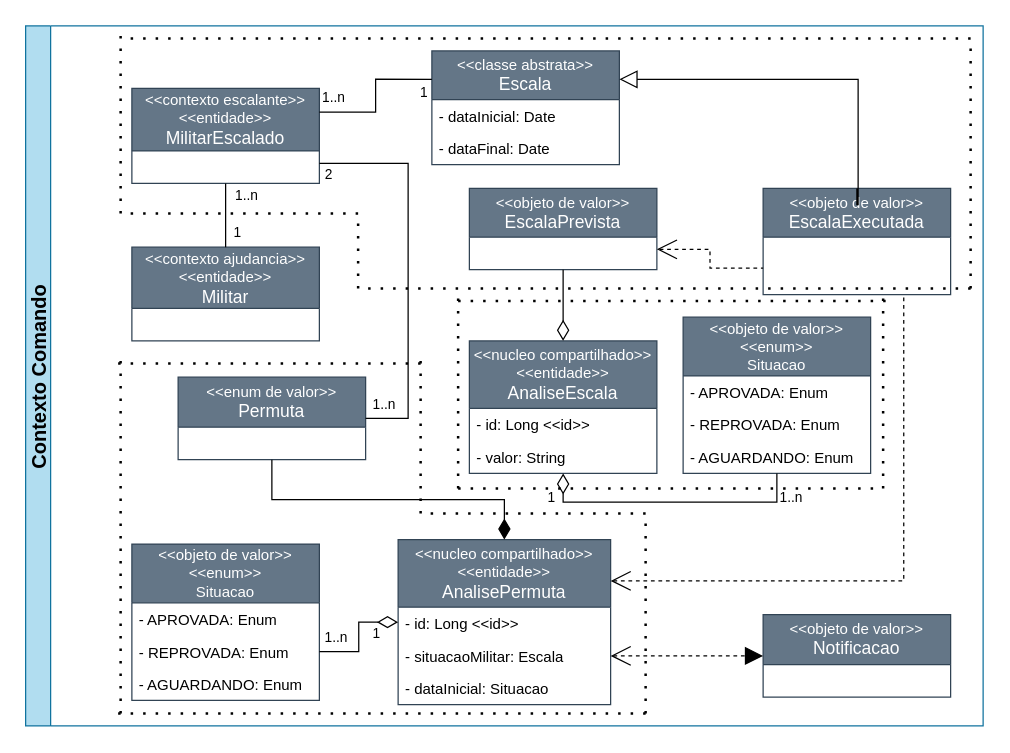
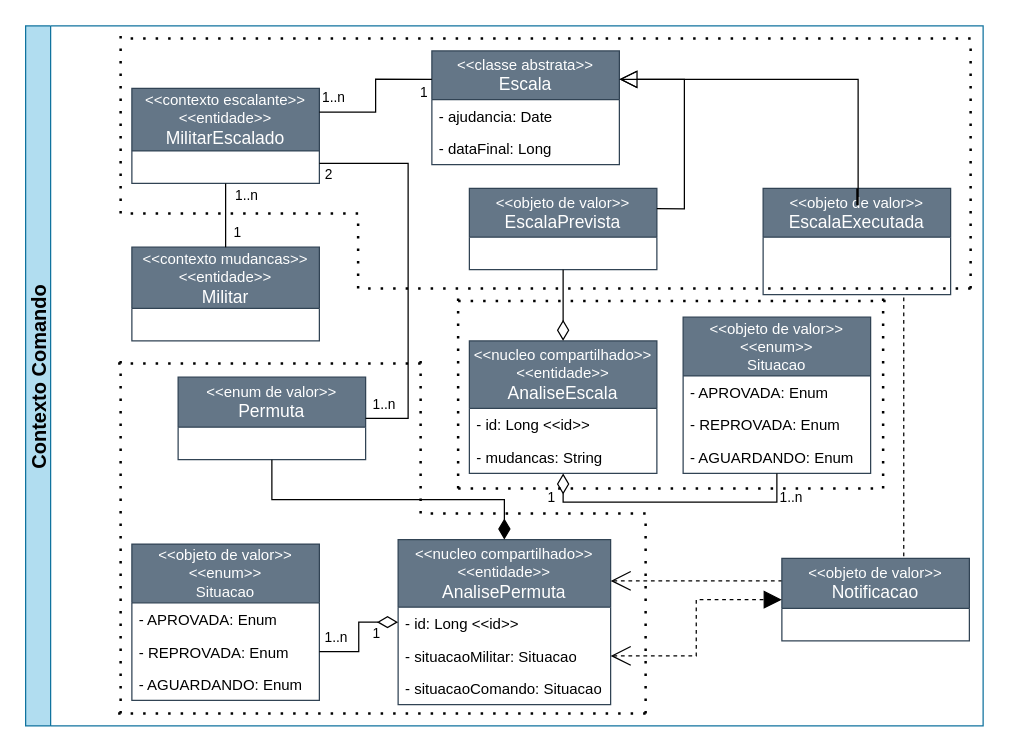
- <mxCell id="44" value="" style="endArrow=block;html=1;endSize=12;startArrow=none;startSize=14;startFill=0;edgeStyle=orthogonalEdgeStyle;rounded=0;endFill=0;entryX=1;entryY=0.25;entryDx=0;entryDy=0;exitX=0.5;exitY=0;exitDx=0;exitDy=0;" parent="1" source="8" target="37" edge="1"><mxGeometry relative="1" as="geometry"><mxPoint x="557" y="173" as="sourcePoint" /><mxPoint x="505" y="83" as="targetPoint" /><Array as="points"><mxPoint x="685" y="163" /><mxPoint x="686" y="163" /><mxPoint x="686" y="63" /></Array></mxGeometry></mxCell>
+ <mxCell id="44" value="" style="endArrow=open;html=1;endSize=12;startArrow=none;startSize=14;startFill=0;edgeStyle=orthogonalEdgeStyle;rounded=0;endFill=0;entryX=1;entryY=0.25;entryDx=0;entryDy=0;exitX=0.5;exitY=0;exitDx=0;exitDy=0;" parent="1" source="8" target="37" edge="1"><mxGeometry relative="1" as="geometry"><mxPoint x="557" y="173" as="sourcePoint" /><mxPoint x="505" y="83" as="targetPoint" /><Array as="points"><mxPoint x="685" y="163" /><mxPoint x="686" y="163" /><mxPoint x="686" y="63" /></Array></mxGeometry></mxCell>
- <mxCell id="38" value="- dataInicial: Date" style="text;strokeColor=none;fillColor=none;align=left;verticalAlign=top;spacingLeft=4;spacingRight=4;overflow=hidden;rotatable=0;points=[[0,0.5],[1,0.5]];portConstraint=eastwest;whiteSpace=wrap;html=1;" parent="37" vertex="1"><mxGeometry y="39" width="150" height="26" as="geometry" /></mxCell>
+ <mxCell id="38" value="- ajudancia: Date" style="text;strokeColor=none;fillColor=none;align=left;verticalAlign=top;spacingLeft=4;spacingRight=4;overflow=hidden;rotatable=0;points=[[0,0.5],[1,0.5]];portConstraint=eastwest;whiteSpace=wrap;html=1;" parent="37" vertex="1"><mxGeometry y="39" width="150" height="26" as="geometry" /></mxCell>
- <mxCell id="39" value="- dataFinal: Date" style="text;strokeColor=none;fillColor=none;align=left;verticalAlign=top;spacingLeft=4;spacingRight=4;overflow=hidden;rotatable=0;points=[[0,0.5],[1,0.5]];portConstraint=eastwest;whiteSpace=wrap;html=1;" parent="37" vertex="1"><mxGeometry y="65" width="150" height="26" as="geometry" /></mxCell>
+ <mxCell id="39" value="- dataFinal: Long" style="text;strokeColor=none;fillColor=none;align=left;verticalAlign=top;spacingLeft=4;spacingRight=4;overflow=hidden;rotatable=0;points=[[0,0.5],[1,0.5]];portConstraint=eastwest;whiteSpace=wrap;html=1;" parent="37" vertex="1"><mxGeometry y="65" width="150" height="26" as="geometry" /></mxCell>
+ <mxCell id="43" value="" style="endArrow=block;html=1;endSize=12;startArrow=none;startSize=14;startFill=0;edgeStyle=orthogonalEdgeStyle;rounded=0;endFill=0;entryX=1;entryY=0.25;entryDx=0;entryDy=0;exitX=1;exitY=0.25;exitDx=0;exitDy=0;" parent="1" source="3" target="37" edge="1"><mxGeometry relative="1" as="geometry"><mxPoint x="681" y="488" as="sourcePoint" /><mxPoint x="241" y="500" as="targetPoint" /><Array as="points"><mxPoint x="547" y="166" /><mxPoint x="547" y="63" /></Array></mxGeometry></mxCell>
- <mxCell id="45" value="" style="endArrow=none;html=1;endSize=12;startArrow=open;startSize=14;startFill=0;edgeStyle=orthogonalEdgeStyle;rounded=0;entryX=0;entryY=0.75;entryDx=0;entryDy=0;dashed=1;exitX=1;exitY=0.75;exitDx=0;exitDy=0;" parent="1" source="3" target="8" edge="1"><mxGeometry relative="1" as="geometry"><mxPoint x="490" y="471" as="sourcePoint" /><mxPoint x="606" y="471" as="targetPoint" /></mxGeometry></mxCell>
- <mxCell id="21" value="&lt;div&gt;&lt;div&gt;&amp;lt;&amp;lt;contexto ajudancia&amp;gt;&amp;gt;&lt;/div&gt;&lt;/div&gt;&amp;lt;&amp;lt;entidade&amp;gt;&amp;gt;&lt;br&gt;&lt;font style=&quot;font-size: 14px;&quot;&gt;Militar&lt;/font&gt;" style="swimlane;fontStyle=0;childLayout=stackLayout;horizontal=1;startSize=49;fillColor=#647687;horizontalStack=0;resizeParent=1;resizeParentMax=0;resizeLast=0;collapsible=1;marginBottom=0;whiteSpace=wrap;html=1;fontColor=#ffffff;strokeColor=#314354;" parent="1" vertex="1"><mxGeometry x="105" y="197" width="150" height="75" as="geometry" /></mxCell>
+ <mxCell id="21" value="&lt;div&gt;&lt;div&gt;&amp;lt;&amp;lt;contexto mudancas&amp;gt;&amp;gt;&lt;/div&gt;&lt;/div&gt;&amp;lt;&amp;lt;entidade&amp;gt;&amp;gt;&lt;br&gt;&lt;font style=&quot;font-size: 14px;&quot;&gt;Militar&lt;/font&gt;" style="swimlane;fontStyle=0;childLayout=stackLayout;horizontal=1;startSize=49;fillColor=#647687;horizontalStack=0;resizeParent=1;resizeParentMax=0;resizeLast=0;collapsible=1;marginBottom=0;whiteSpace=wrap;html=1;fontColor=#ffffff;strokeColor=#314354;" parent="1" vertex="1"><mxGeometry x="105" y="197" width="150" height="75" as="geometry" /></mxCell>
- <mxCell id="27" value="- valor: String" style="text;strokeColor=none;fillColor=none;align=left;verticalAlign=top;spacingLeft=4;spacingRight=4;overflow=hidden;rotatable=0;points=[[0,0.5],[1,0.5]];portConstraint=eastwest;whiteSpace=wrap;html=1;" parent="25" vertex="1"><mxGeometry y="80" width="150" height="26" as="geometry" /></mxCell>
+ <mxCell id="27" value="- mudancas: String" style="text;strokeColor=none;fillColor=none;align=left;verticalAlign=top;spacingLeft=4;spacingRight=4;overflow=hidden;rotatable=0;points=[[0,0.5],[1,0.5]];portConstraint=eastwest;whiteSpace=wrap;html=1;" parent="25" vertex="1"><mxGeometry y="80" width="150" height="26" as="geometry" /></mxCell>
- <mxCell id="46" value="&lt;div&gt;&amp;lt;&amp;lt;objeto de valor&amp;gt;&amp;gt;&lt;br&gt;&lt;font style=&quot;font-size: 14px;&quot;&gt;Notificacao&lt;/font&gt;&lt;/div&gt;" style="swimlane;fontStyle=0;childLayout=stackLayout;horizontal=1;startSize=40;fillColor=#647687;horizontalStack=0;resizeParent=1;resizeParentMax=0;resizeLast=0;collapsible=1;marginBottom=0;whiteSpace=wrap;html=1;fontColor=#ffffff;strokeColor=#314354;" parent="1" vertex="1"><mxGeometry x="610" y="491" width="150" height="66" as="geometry" /></mxCell>
+ <mxCell id="46" value="&lt;div&gt;&amp;lt;&amp;lt;objeto de valor&amp;gt;&amp;gt;&lt;br&gt;&lt;font style=&quot;font-size: 14px;&quot;&gt;Notificacao&lt;/font&gt;&lt;/div&gt;" style="swimlane;fontStyle=0;childLayout=stackLayout;horizontal=1;startSize=40;fillColor=#647687;horizontalStack=0;resizeParent=1;resizeParentMax=0;resizeLast=0;collapsible=1;marginBottom=0;whiteSpace=wrap;html=1;fontColor=#ffffff;strokeColor=#314354;" parent="1" vertex="1"><mxGeometry x="625" y="446" width="150" height="66" as="geometry" /></mxCell>
- <mxCell id="11" value="- situacaoMilitar: Escala" style="text;strokeColor=none;fillColor=none;align=left;verticalAlign=top;spacingLeft=4;spacingRight=4;overflow=hidden;rotatable=0;points=[[0,0.5],[1,0.5]];portConstraint=eastwest;whiteSpace=wrap;html=1;" parent="9" vertex="1"><mxGeometry y="80" width="170" height="26" as="geometry" /></mxCell>
+ <mxCell id="11" value="- situacaoMilitar: Situacao" style="text;strokeColor=none;fillColor=none;align=left;verticalAlign=top;spacingLeft=4;spacingRight=4;overflow=hidden;rotatable=0;points=[[0,0.5],[1,0.5]];portConstraint=eastwest;whiteSpace=wrap;html=1;" parent="9" vertex="1"><mxGeometry y="80" width="170" height="26" as="geometry" /></mxCell>
- <mxCell id="12" value="- dataInicial: Situacao" style="text;strokeColor=none;fillColor=none;align=left;verticalAlign=top;spacingLeft=4;spacingRight=4;overflow=hidden;rotatable=0;points=[[0,0.5],[1,0.5]];portConstraint=eastwest;whiteSpace=wrap;html=1;" parent="9" vertex="1"><mxGeometry y="106" width="170" height="26" as="geometry" /></mxCell>
+ <mxCell id="12" value="- situacaoComando: Situacao" style="text;strokeColor=none;fillColor=none;align=left;verticalAlign=top;spacingLeft=4;spacingRight=4;overflow=hidden;rotatable=0;points=[[0,0.5],[1,0.5]];portConstraint=eastwest;whiteSpace=wrap;html=1;" parent="9" vertex="1"><mxGeometry y="106" width="170" height="26" as="geometry" /></mxCell>
